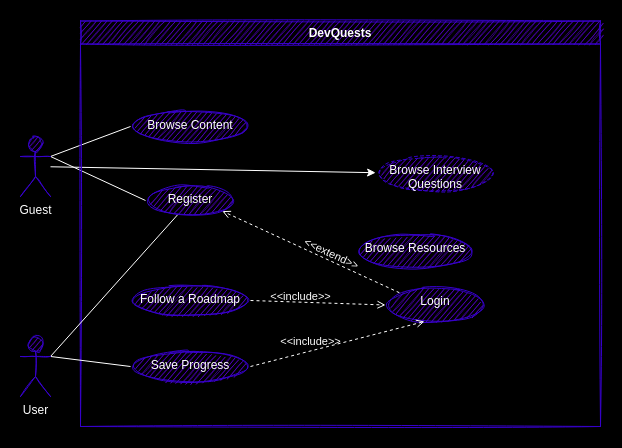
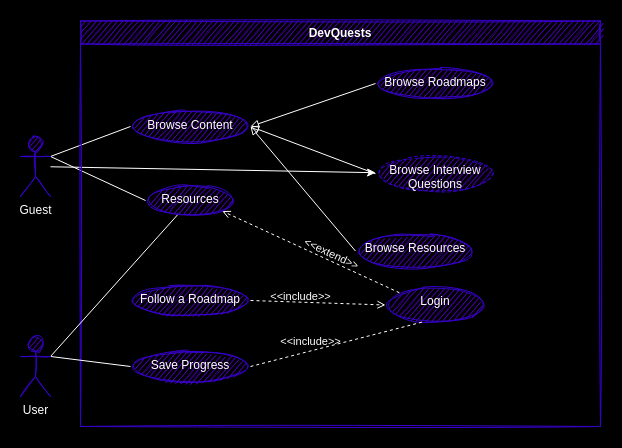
+ <mxCell id="7" value="Browse Roadmaps" style="ellipse;whiteSpace=wrap;html=1;verticalAlign=top;fillColor=#6a00ff;fontColor=#ffffff;strokeColor=#3700CC;sketch=1;" parent="6" vertex="1"><mxGeometry x="295" y="47.5" width="120" height="30" as="geometry" /></mxCell>
+ <mxCell id="13" value="" style="edgeStyle=none;html=1;entryX=0;entryY=0.5;entryDx=0;entryDy=0;exitX=1;exitY=0.5;exitDx=0;exitDy=0;startArrow=block;startFill=0;endArrow=none;endFill=0;strokeColor=#FFFFFF;" parent="6" source="10" target="7" edge="1"><mxGeometry relative="1" as="geometry"><mxPoint x="180" y="121.316" as="sourcePoint" /><mxPoint x="272.557" y="88.365" as="targetPoint" /></mxGeometry></mxCell>
+ <mxCell id="11" value="" style="edgeStyle=none;html=1;entryX=0;entryY=0.5;entryDx=0;entryDy=0;exitX=1;exitY=0.5;exitDx=0;exitDy=0;startArrow=block;startFill=0;endArrow=none;endFill=0;strokeColor=#FFFFFF;" parent="6" source="10" target="9" edge="1"><mxGeometry relative="1" as="geometry"><mxPoint x="150" y="80" as="sourcePoint" /><mxPoint x="152.557" y="128.365" as="targetPoint" /></mxGeometry></mxCell>
+ <mxCell id="12" value="" style="edgeStyle=none;html=1;entryX=0;entryY=0.5;entryDx=0;entryDy=0;exitX=1;exitY=0.5;exitDx=0;exitDy=0;startArrow=block;startFill=0;endArrow=none;endFill=0;strokeColor=#FFFFFF;" parent="6" source="10" target="8" edge="1"><mxGeometry relative="1" as="geometry"><mxPoint x="180" y="120" as="sourcePoint" /><mxPoint x="272.557" y="127.045" as="targetPoint" /></mxGeometry></mxCell>
- <mxCell id="14" value="Register" style="ellipse;whiteSpace=wrap;html=1;verticalAlign=top;fillColor=#6a00ff;fontColor=#ffffff;strokeColor=#3700CC;sketch=1;" parent="6" vertex="1"><mxGeometry x="65" y="164.5" width="90" height="30" as="geometry" /></mxCell>
+ <mxCell id="14" value="Resources" style="ellipse;whiteSpace=wrap;html=1;verticalAlign=top;fillColor=#6a00ff;fontColor=#ffffff;strokeColor=#3700CC;sketch=1;" parent="6" vertex="1"><mxGeometry x="65" y="164.5" width="90" height="30" as="geometry" /></mxCell>
- <mxCell id="21" value="&amp;lt;&amp;lt;include&amp;gt;&amp;gt;" style="html=1;verticalAlign=bottom;labelBackgroundColor=none;endArrow=open;endFill=0;dashed=1;exitX=1;exitY=0.5;exitDx=0;exitDy=0;entryX=0.39;entryY=0.965;entryDx=0;entryDy=0;entryPerimeter=0;strokeColor=#FFFFFF;fontColor=#FFFFFF;" parent="6" source="20" target="15" edge="1"><mxGeometry x="-0.306" y="1" width="160" relative="1" as="geometry"><mxPoint x="180" y="369.5" as="sourcePoint" /><mxPoint x="355" y="304.5" as="targetPoint" /><mxPoint as="offset" /></mxGeometry></mxCell>
+ <mxCell id="21" value="&amp;lt;&amp;lt;include&amp;gt;&amp;gt;" style="html=1;verticalAlign=bottom;labelBackgroundColor=none;endArrow=none;endFill=0;dashed=1;exitX=1;exitY=0.5;exitDx=0;exitDy=0;entryX=0.39;entryY=0.965;entryDx=0;entryDy=0;entryPerimeter=0;strokeColor=#FFFFFF;fontColor=#FFFFFF;" parent="6" source="20" target="15" edge="1"><mxGeometry x="-0.306" y="1" width="160" relative="1" as="geometry"><mxPoint x="180" y="369.5" as="sourcePoint" /><mxPoint x="355" y="304.5" as="targetPoint" /><mxPoint as="offset" /></mxGeometry></mxCell>
